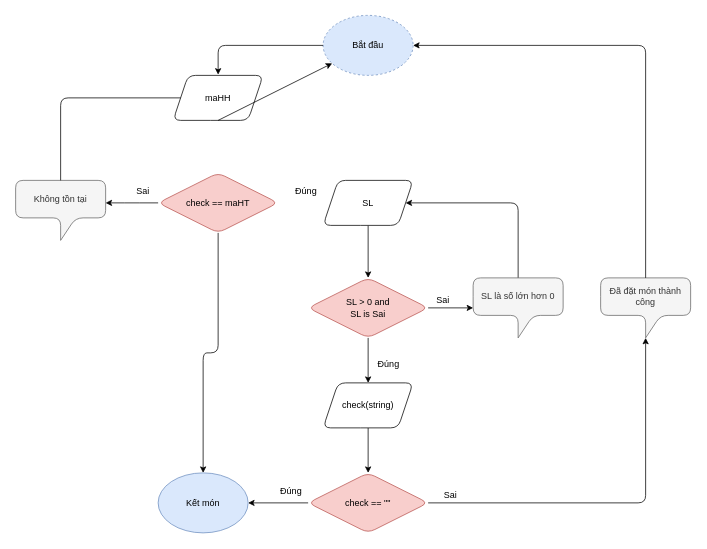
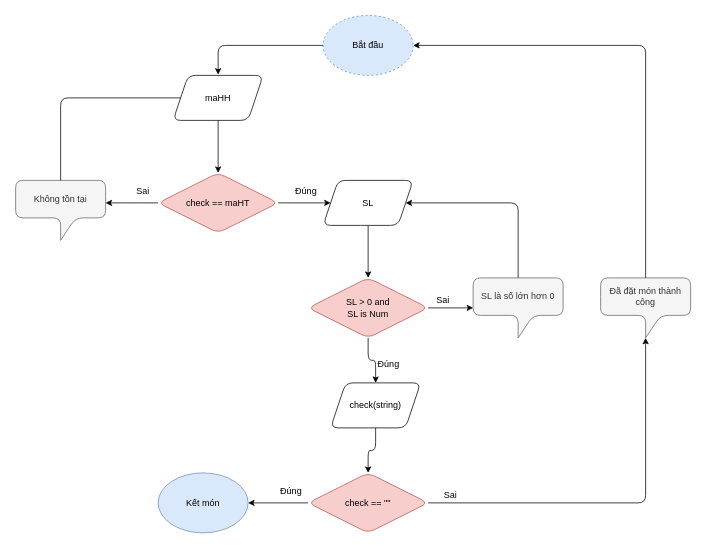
- <mxCell id="7" value="" style="endArrow=classic;html=1;exitX=0.5;exitY=1;exitDx=0;exitDy=0;" edge="1" parent="1" source="3" target="2"><mxGeometry width="50" height="50" relative="1" as="geometry"><mxPoint x="265" y="160" as="sourcePoint" /><mxPoint x="315" y="110" as="targetPoint" /></mxGeometry></mxCell>
+ <mxCell id="7" value="" style="endArrow=classic;html=1;entryX=0.5;entryY=0;entryDx=0;entryDy=0;exitX=0.5;exitY=1;exitDx=0;exitDy=0;" edge="1" parent="1" source="3" target="6"><mxGeometry width="50" height="50" relative="1" as="geometry"><mxPoint x="265" y="160" as="sourcePoint" /><mxPoint x="315" y="110" as="targetPoint" /></mxGeometry></mxCell>
- <mxCell id="17" value="SL &amp;gt; 0 and&lt;br&gt;SL is Sai" style="rhombus;whiteSpace=wrap;html=1;fillColor=#f8cecc;strokeColor=#b85450;rounded=1;" vertex="1" parent="1"><mxGeometry x="410" y="370" width="160" height="80" as="geometry" /></mxCell>
+ <mxCell id="17" value="SL &amp;gt; 0 and&lt;br&gt;SL is Num" style="rhombus;whiteSpace=wrap;html=1;fillColor=#f8cecc;strokeColor=#b85450;rounded=1;" vertex="1" parent="1"><mxGeometry x="410" y="370" width="160" height="80" as="geometry" /></mxCell>
- <mxCell id="5" value="" style="edgeStyle=orthogonalEdgeStyle;orthogonalLoop=1;jettySize=auto;html=1;" edge="1" parent="1" source="6" target="12"><mxGeometry relative="1" as="geometry" /></mxCell>
+ <mxCell id="5" value="" style="edgeStyle=orthogonalEdgeStyle;orthogonalLoop=1;jettySize=auto;html=1;" edge="1" parent="1" source="6" target="9"><mxGeometry relative="1" as="geometry" /></mxCell>
- <mxCell id="11" value="check(string)" style="shape=parallelogram;perimeter=parallelogramPerimeter;whiteSpace=wrap;html=1;fixedSize=1;rounded=1;" vertex="1" parent="1"><mxGeometry x="430" y="510" width="120" height="60" as="geometry" /></mxCell>
+ <mxCell id="11" value="check(string)" style="shape=parallelogram;perimeter=parallelogramPerimeter;whiteSpace=wrap;html=1;fixedSize=1;rounded=1;" vertex="1" parent="1"><mxGeometry x="440" y="510" width="120" height="60" as="geometry" /></mxCell>
